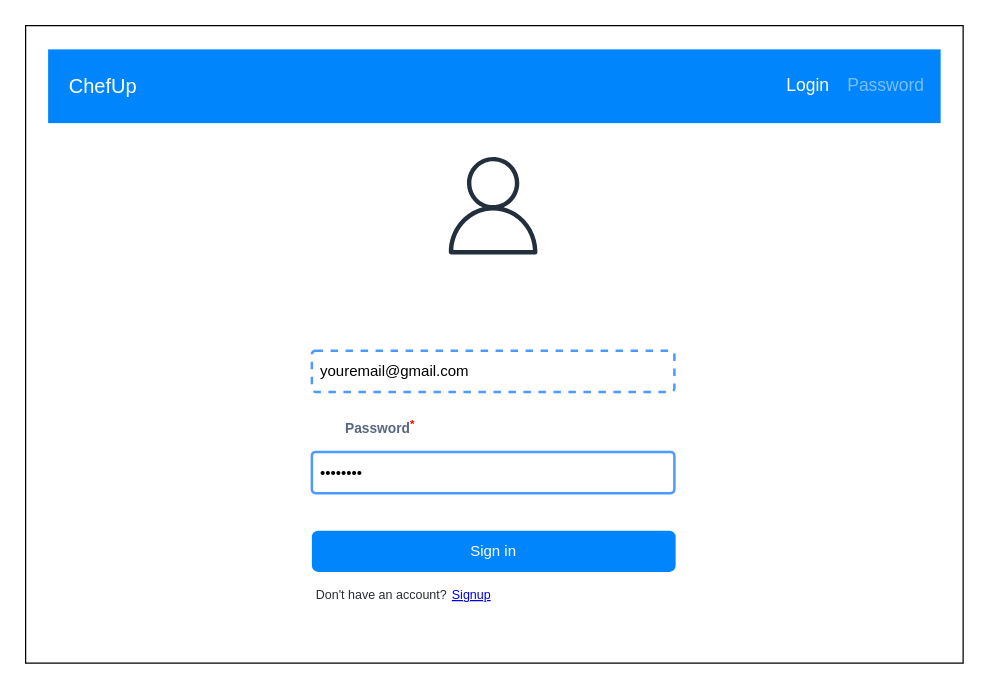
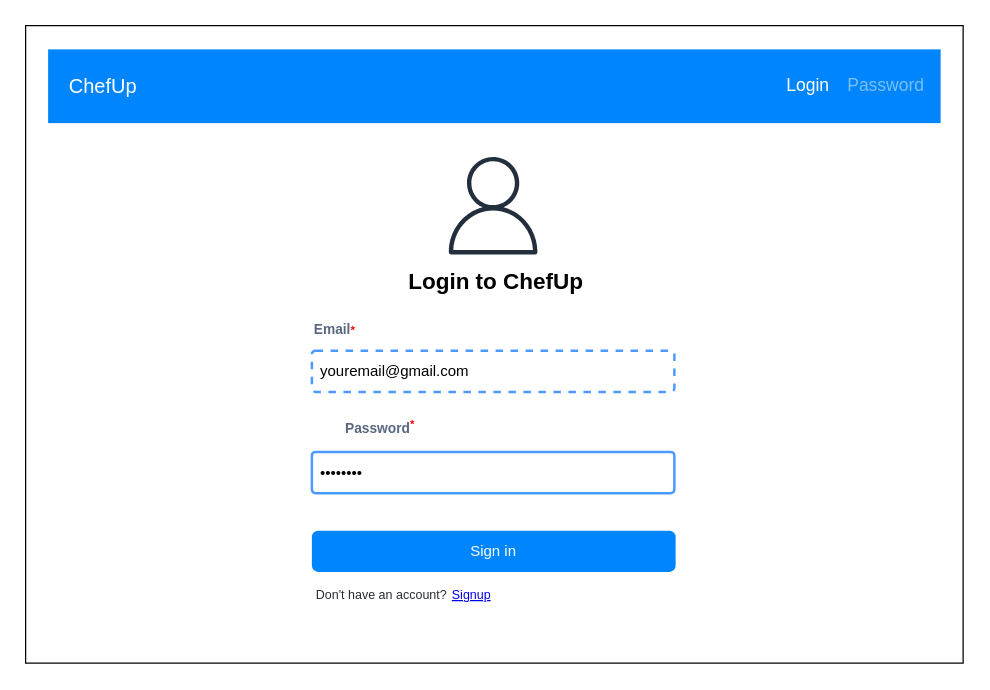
+ <mxCell id="9" value="Login to ChefUp" style="text;html=1;align=center;verticalAlign=middle;resizable=0;points=[];autosize=1;strokeColor=none;fillColor=none;fontSize=18;fontStyle=1" parent="1" vertex="1"><mxGeometry x="322" y="208" width="148" height="34" as="geometry" /></mxCell>
+ <mxCell id="4" value="&lt;sup&gt;&lt;font style=&quot;font-size: 11px;&quot;&gt;Email&lt;/font&gt;&lt;font color=&quot;#ff0000&quot;&gt;*&lt;/font&gt;&lt;/sup&gt;" style="fillColor=none;strokeColor=none;html=1;fontSize=11;fontStyle=0;align=left;fontColor=#596780;fontStyle=1;fontSize=11" parent="1" vertex="1"><mxGeometry x="249" y="255" width="240" height="20" as="geometry" /></mxCell>
